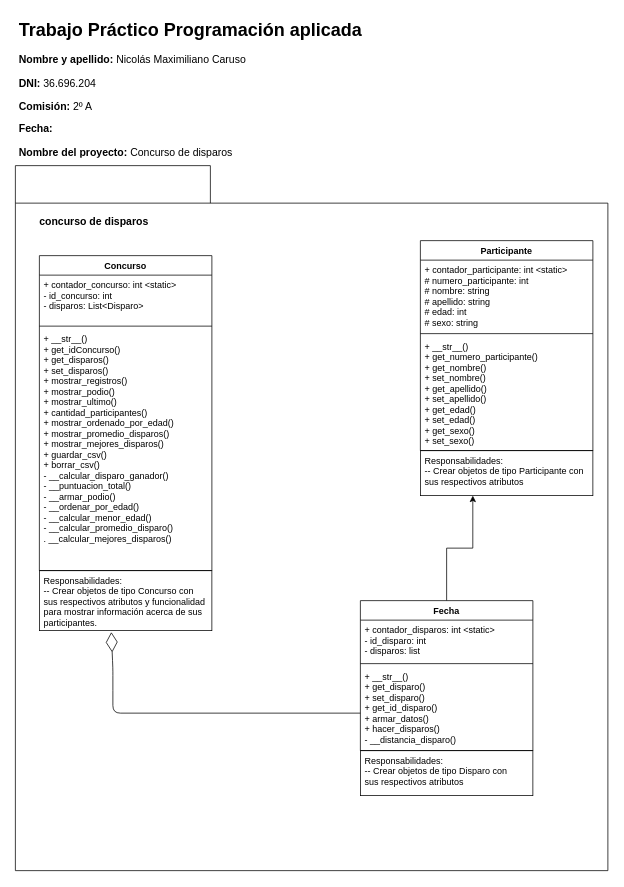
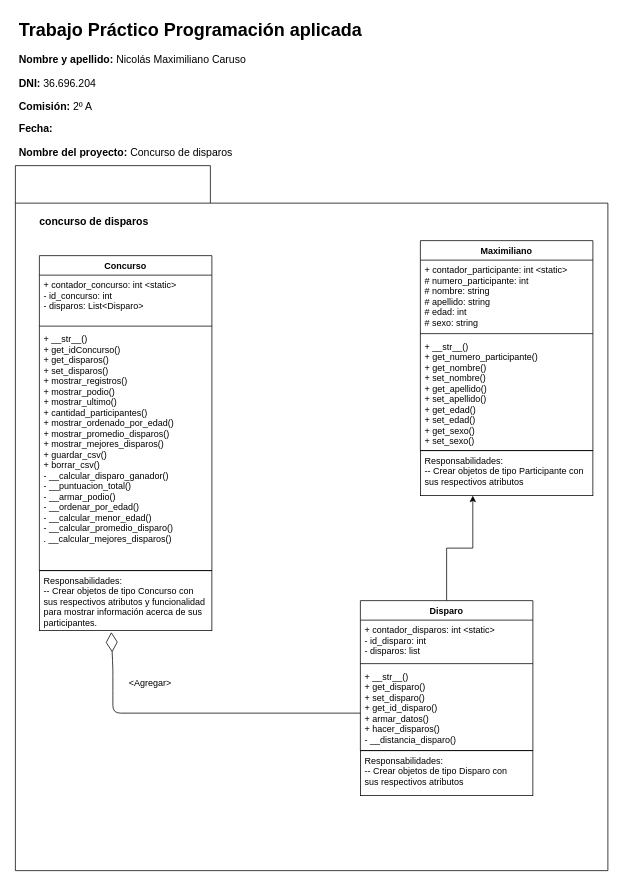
- <mxCell id="10" value="Participante" style="swimlane;fontStyle=1;align=center;verticalAlign=top;childLayout=stackLayout;horizontal=1;startSize=26;horizontalStack=0;resizeParent=1;resizeParentMax=0;resizeLast=0;collapsible=1;marginBottom=0;" parent="1" vertex="1"><mxGeometry x="560" y="320" width="230" height="280" as="geometry" /></mxCell>
+ <mxCell id="10" value="Maximiliano" style="swimlane;fontStyle=1;align=center;verticalAlign=top;childLayout=stackLayout;horizontal=1;startSize=26;horizontalStack=0;resizeParent=1;resizeParentMax=0;resizeLast=0;collapsible=1;marginBottom=0;" parent="1" vertex="1"><mxGeometry x="560" y="320" width="230" height="280" as="geometry" /></mxCell>
- <mxCell id="14" value="Fecha" style="swimlane;fontStyle=1;align=center;verticalAlign=top;childLayout=stackLayout;horizontal=1;startSize=26;horizontalStack=0;resizeParent=1;resizeParentMax=0;resizeLast=0;collapsible=1;marginBottom=0;" parent="1" vertex="1"><mxGeometry x="480" y="800" width="230" height="200" as="geometry" /></mxCell>
+ <mxCell id="14" value="Disparo" style="swimlane;fontStyle=1;align=center;verticalAlign=top;childLayout=stackLayout;horizontal=1;startSize=26;horizontalStack=0;resizeParent=1;resizeParentMax=0;resizeLast=0;collapsible=1;marginBottom=0;" parent="1" vertex="1"><mxGeometry x="480" y="800" width="230" height="200" as="geometry" /></mxCell>
+ <mxCell id="8" value="&amp;lt;Agregar&amp;gt;" style="text;html=1;strokeColor=none;fillColor=none;align=center;verticalAlign=middle;whiteSpace=wrap;rounded=0;" parent="1" vertex="1"><mxGeometry x="180" y="900" width="40" height="20" as="geometry" /></mxCell>
